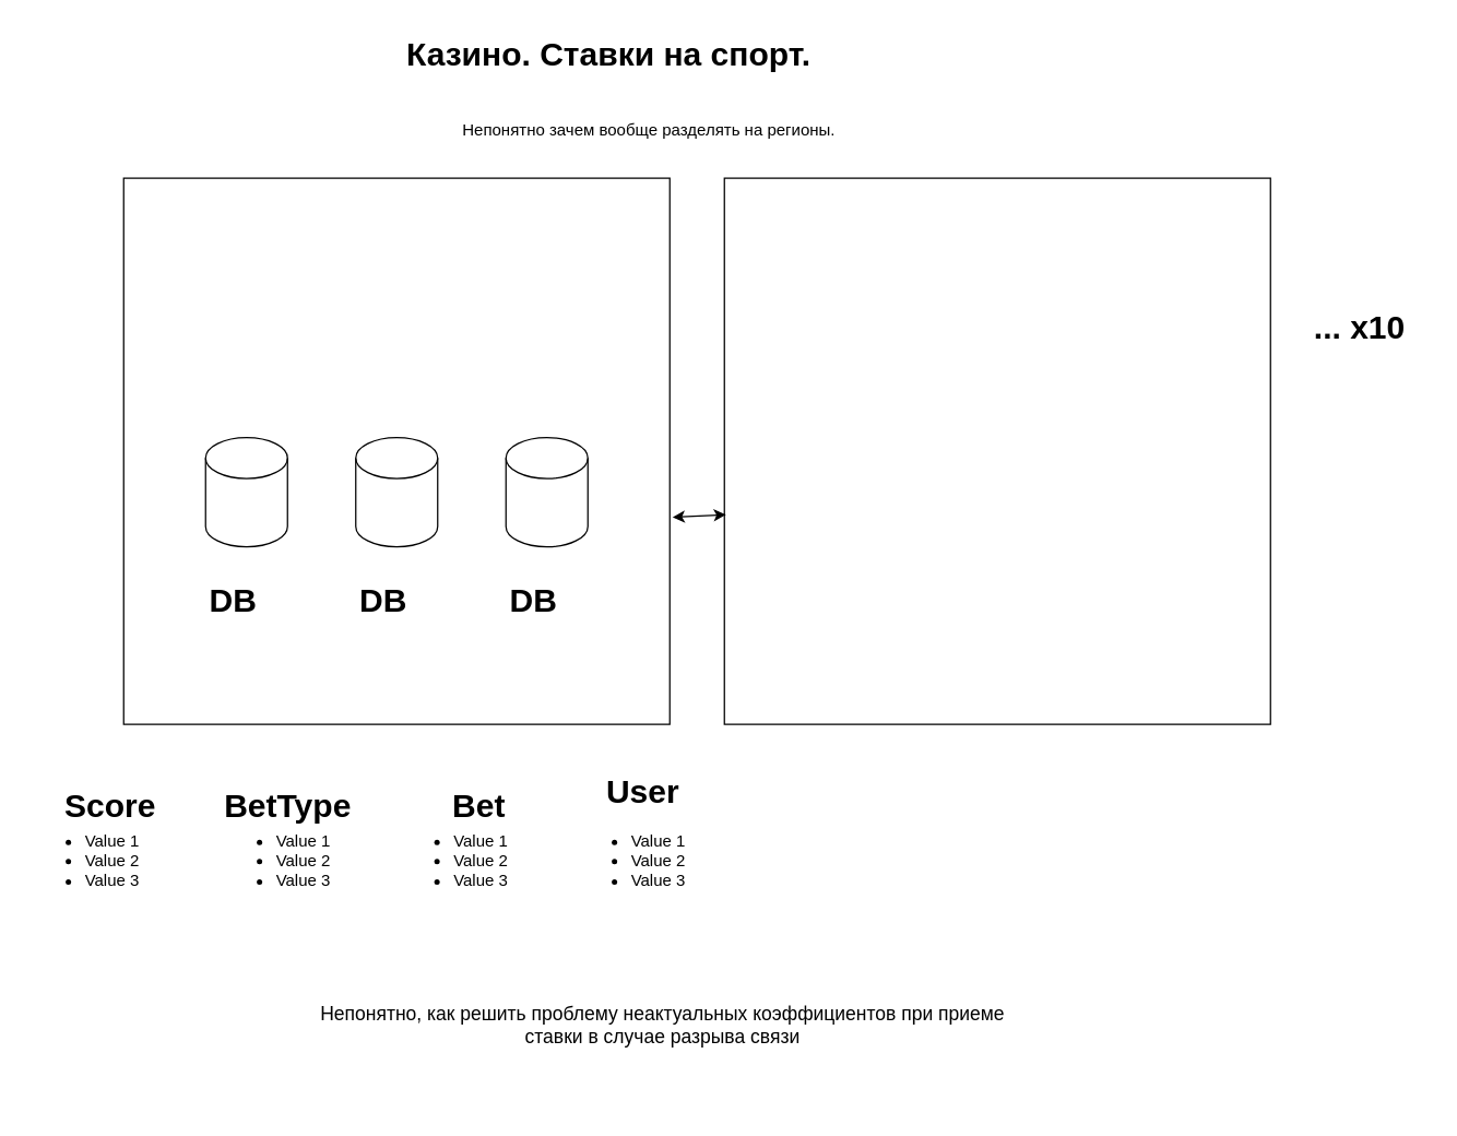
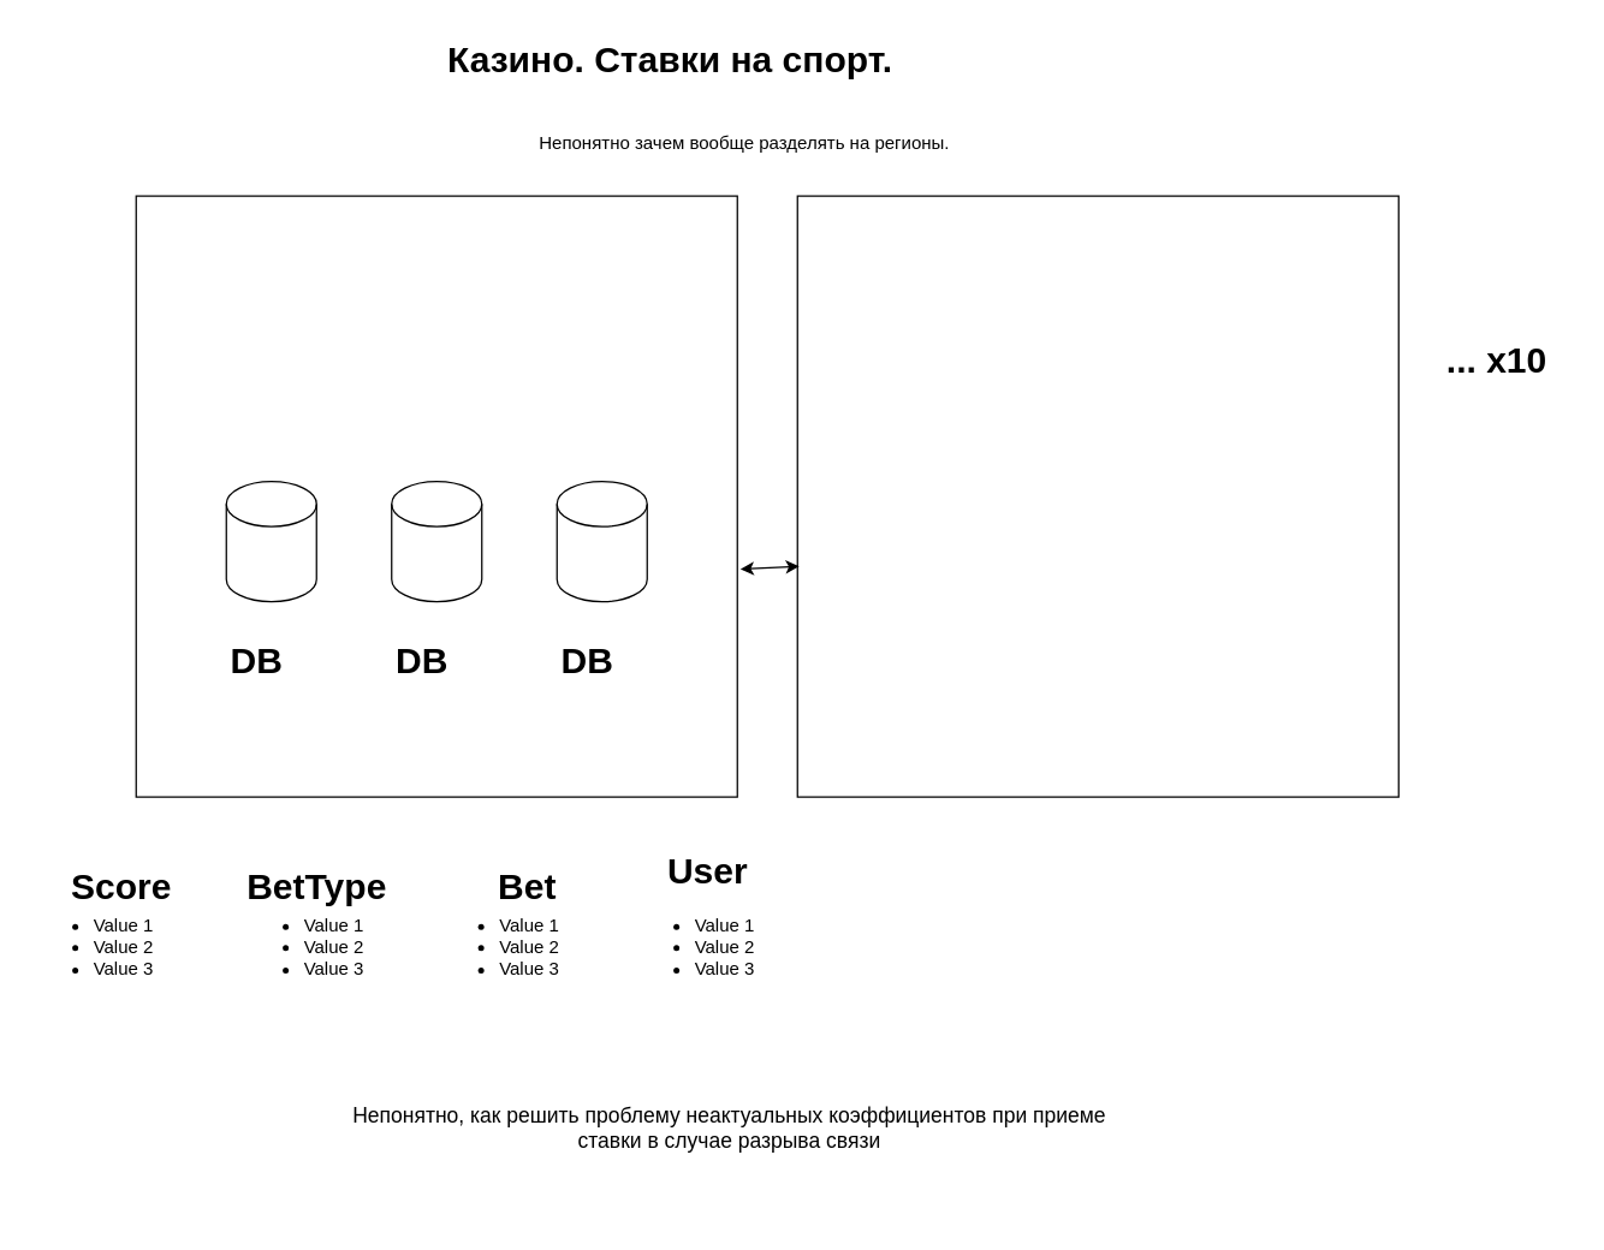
- <mxCell id="22" value="Непонятно зачем вообще разделять на регионы." style="text;html=1;strokeColor=none;fillColor=none;align=center;verticalAlign=middle;whiteSpace=wrap;rounded=0;" vertex="1" parent="1"><mxGeometry x="140" y="80" width="670" height="30" as="geometry" /></mxCell>
+ <mxCell id="22" value="Непонятно зачем вообще разделять на регионы." style="text;html=1;strokeColor=none;fillColor=none;align=center;verticalAlign=middle;whiteSpace=wrap;rounded=0;" vertex="1" parent="1"><mxGeometry x="160" y="80" width="670" height="30" as="geometry" /></mxCell>
